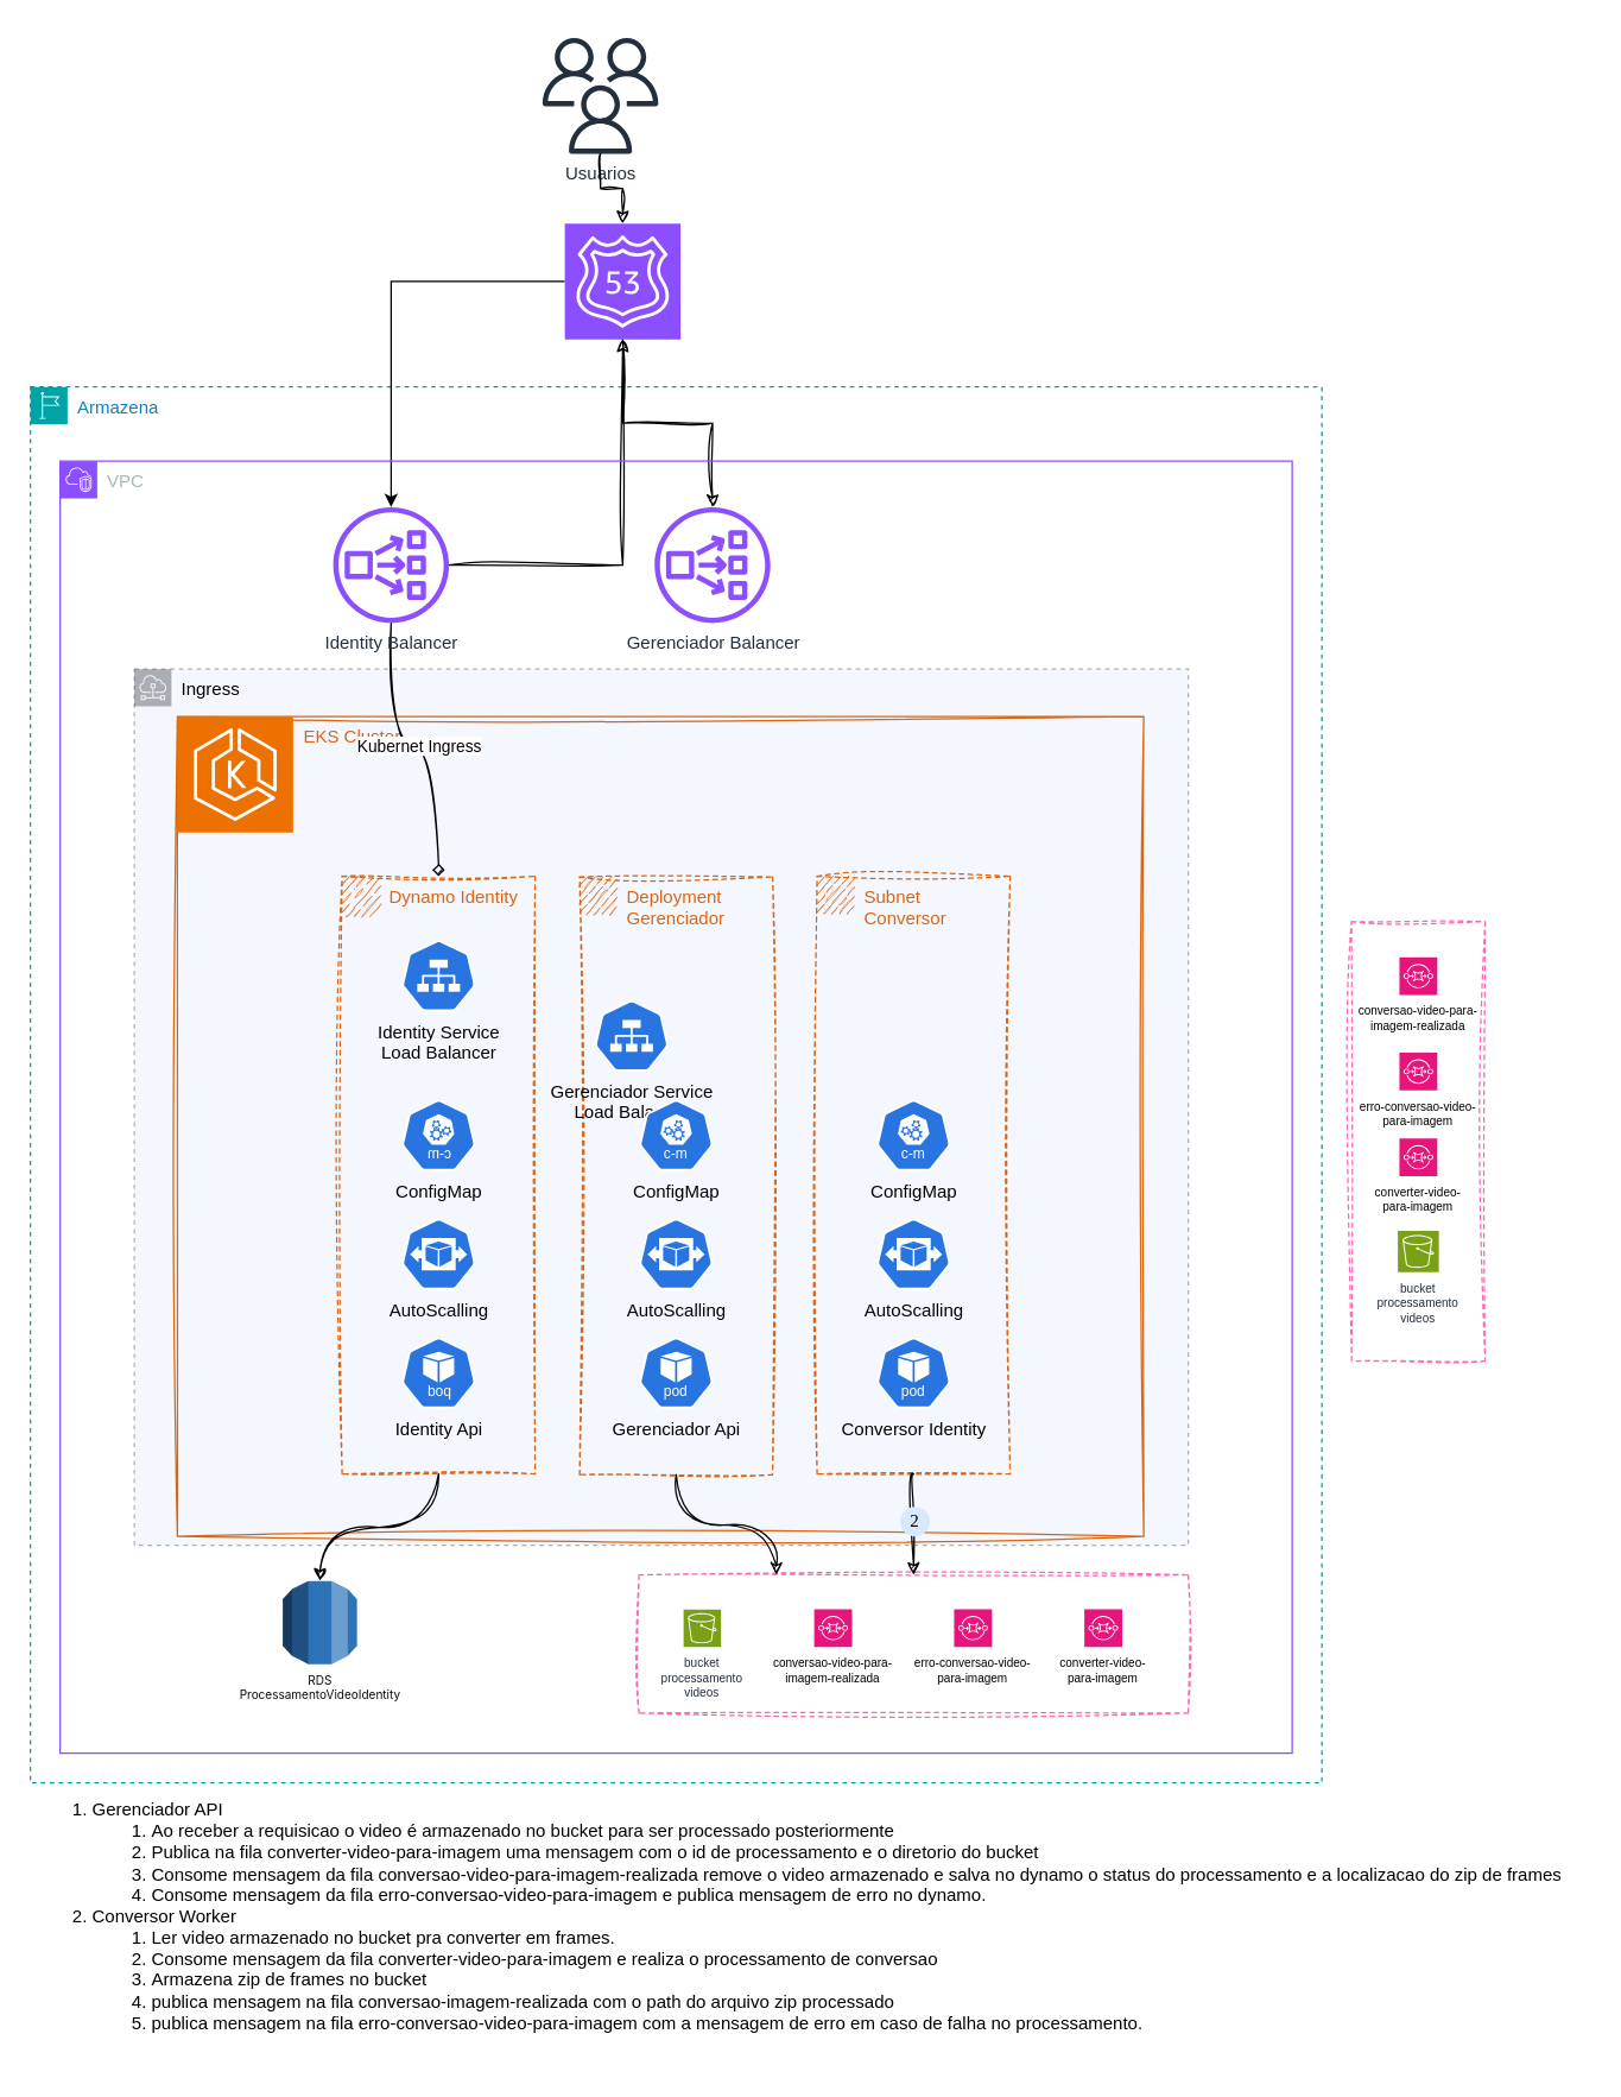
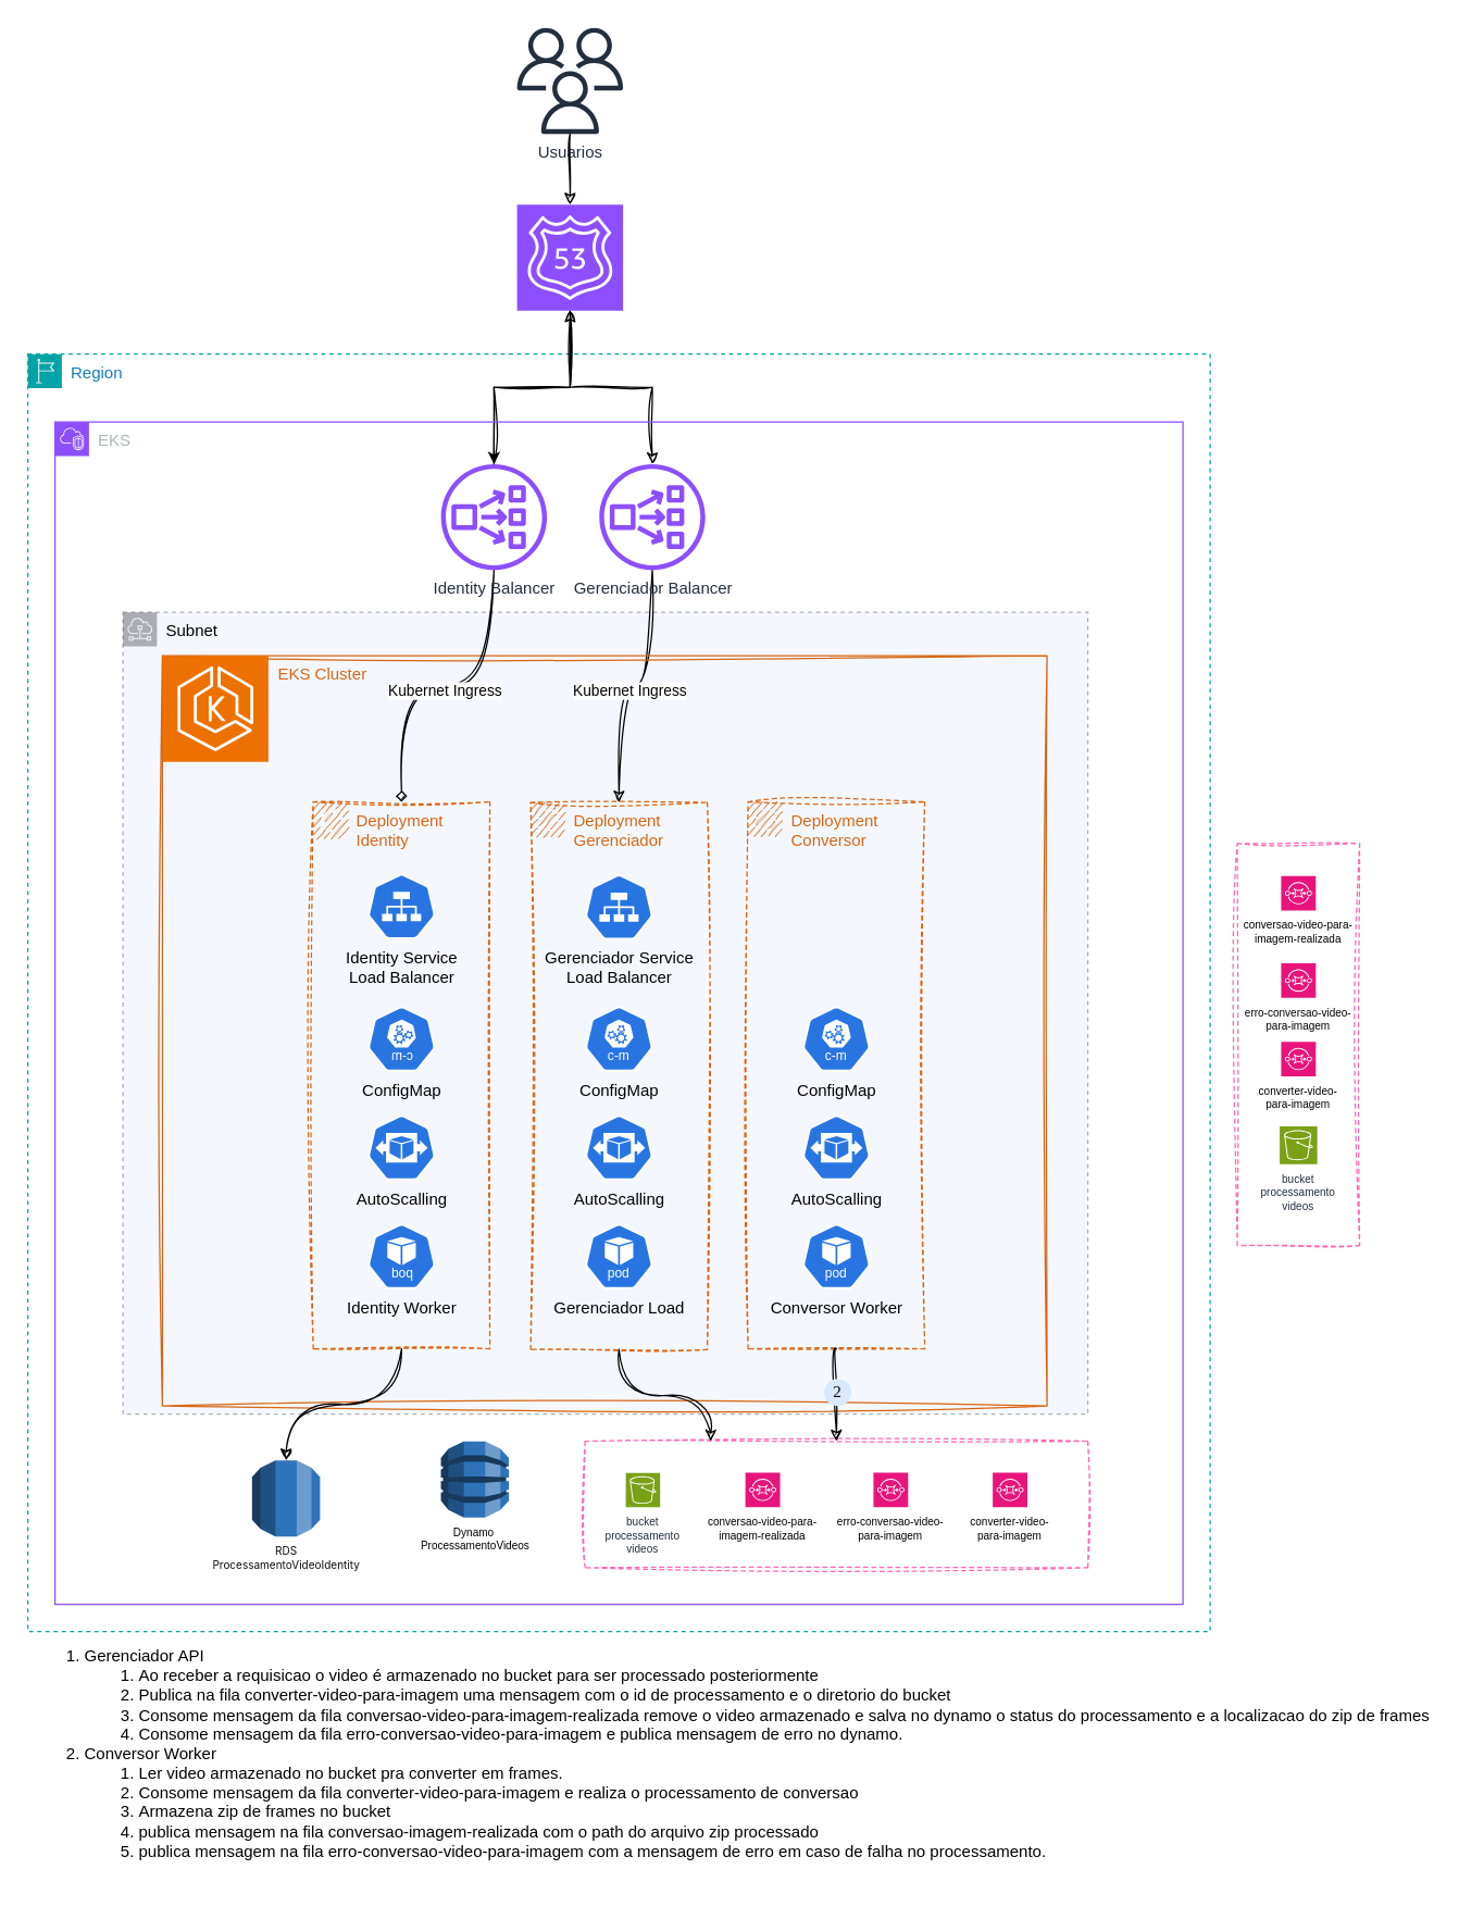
- <mxCell id="3" value="Usuarios" style="sketch=0;outlineConnect=0;fontColor=#232F3E;gradientColor=none;fillColor=#232F3D;strokeColor=none;dashed=0;verticalLabelPosition=bottom;verticalAlign=top;align=center;html=1;fontSize=12;fontStyle=0;aspect=fixed;pointerEvents=1;shape=mxgraph.aws4.users;" vertex="1" parent="2"><mxGeometry x="345" y="5" width="78" height="78" as="geometry" /></mxCell>
+ <mxCell id="3" value="Usuarios" style="sketch=0;outlineConnect=0;fontColor=#232F3E;gradientColor=none;fillColor=#232F3D;strokeColor=none;dashed=0;verticalLabelPosition=bottom;verticalAlign=top;align=center;html=1;fontSize=12;fontStyle=0;aspect=fixed;pointerEvents=1;shape=mxgraph.aws4.users;" vertex="1" parent="2"><mxGeometry x="360" width="78" height="78" as="geometry" /></mxCell>
- <mxCell id="4" value="Armazena" style="points=[[0,0],[0.25,0],[0.5,0],[0.75,0],[1,0],[1,0.25],[1,0.5],[1,0.75],[1,1],[0.75,1],[0.5,1],[0.25,1],[0,1],[0,0.75],[0,0.5],[0,0.25]];outlineConnect=0;gradientColor=none;html=1;whiteSpace=wrap;fontSize=12;fontStyle=0;container=0;pointerEvents=0;collapsible=0;recursiveResize=0;shape=mxgraph.aws4.group;grIcon=mxgraph.aws4.group_region;strokeColor=#00A4A6;fillColor=none;verticalAlign=top;align=left;spacingLeft=30;fontColor=#147EBA;dashed=1;" vertex="1" parent="2"><mxGeometry y="240" width="870" height="940" as="geometry" /></mxCell>
+ <mxCell id="4" value="Region" style="points=[[0,0],[0.25,0],[0.5,0],[0.75,0],[1,0],[1,0.25],[1,0.5],[1,0.75],[1,1],[0.75,1],[0.5,1],[0.25,1],[0,1],[0,0.75],[0,0.5],[0,0.25]];outlineConnect=0;gradientColor=none;html=1;whiteSpace=wrap;fontSize=12;fontStyle=0;container=0;pointerEvents=0;collapsible=0;recursiveResize=0;shape=mxgraph.aws4.group;grIcon=mxgraph.aws4.group_region;strokeColor=#00A4A6;fillColor=none;verticalAlign=top;align=left;spacingLeft=30;fontColor=#147EBA;dashed=1;" vertex="1" parent="2"><mxGeometry y="240" width="870" height="940" as="geometry" /></mxCell>
- <mxCell id="17" value="VPC" style="points=[[0,0],[0.25,0],[0.5,0],[0.75,0],[1,0],[1,0.25],[1,0.5],[1,0.75],[1,1],[0.75,1],[0.5,1],[0.25,1],[0,1],[0,0.75],[0,0.5],[0,0.25]];outlineConnect=0;gradientColor=none;html=1;whiteSpace=wrap;fontSize=12;fontStyle=0;container=1;pointerEvents=0;collapsible=0;recursiveResize=0;shape=mxgraph.aws4.group;grIcon=mxgraph.aws4.group_vpc2;strokeColor=#8C4FFF;fillColor=none;verticalAlign=top;align=left;spacingLeft=30;fontColor=#AAB7B8;dashed=0;" vertex="1" parent="2"><mxGeometry x="20" y="290" width="830" height="870" as="geometry" /></mxCell>
+ <mxCell id="17" value="EKS" style="points=[[0,0],[0.25,0],[0.5,0],[0.75,0],[1,0],[1,0.25],[1,0.5],[1,0.75],[1,1],[0.75,1],[0.5,1],[0.25,1],[0,1],[0,0.75],[0,0.5],[0,0.25]];outlineConnect=0;gradientColor=none;html=1;whiteSpace=wrap;fontSize=12;fontStyle=0;container=1;pointerEvents=0;collapsible=0;recursiveResize=0;shape=mxgraph.aws4.group;grIcon=mxgraph.aws4.group_vpc2;strokeColor=#8C4FFF;fillColor=none;verticalAlign=top;align=left;spacingLeft=30;fontColor=#AAB7B8;dashed=0;" vertex="1" parent="2"><mxGeometry x="20" y="290" width="830" height="870" as="geometry" /></mxCell>
- <mxCell id="39" value="Identity Balancer" style="sketch=0;outlineConnect=0;fontColor=#232F3E;gradientColor=none;fillColor=#8C4FFF;strokeColor=none;dashed=0;verticalLabelPosition=bottom;verticalAlign=top;align=center;html=1;fontSize=12;fontStyle=0;aspect=fixed;pointerEvents=1;shape=mxgraph.aws4.network_load_balancer;" vertex="1" parent="17"><mxGeometry x="184" y="31" width="78" height="78" as="geometry" /></mxCell>
+ <mxCell id="39" value="Identity Balancer" style="sketch=0;outlineConnect=0;fontColor=#232F3E;gradientColor=none;fillColor=#8C4FFF;strokeColor=none;dashed=0;verticalLabelPosition=bottom;verticalAlign=top;align=center;html=1;fontSize=12;fontStyle=0;aspect=fixed;pointerEvents=1;shape=mxgraph.aws4.network_load_balancer;" vertex="1" parent="17"><mxGeometry x="284" y="31" width="78" height="78" as="geometry" /></mxCell>
- <mxCell id="18" value="Ingress" style="outlineConnect=0;html=1;whiteSpace=wrap;fontSize=12;fontStyle=0;shape=mxgraph.aws4.group;grIcon=mxgraph.aws4.group_subnet;strokeColor=default;fillColor=#dae8fc;verticalAlign=top;align=left;spacingLeft=30;dashed=1;fillStyle=auto;opacity=30;" vertex="1" parent="17"><mxGeometry x="50" y="140" width="710" height="590" as="geometry" /></mxCell>
+ <mxCell id="18" value="Subnet" style="outlineConnect=0;html=1;whiteSpace=wrap;fontSize=12;fontStyle=0;shape=mxgraph.aws4.group;grIcon=mxgraph.aws4.group_subnet;strokeColor=default;fillColor=#dae8fc;verticalAlign=top;align=left;spacingLeft=30;dashed=1;fillStyle=auto;opacity=30;" vertex="1" parent="17"><mxGeometry x="50" y="140" width="710" height="590" as="geometry" /></mxCell>
+ <mxCell id="19" style="edgeStyle=orthogonalEdgeStyle;rounded=0;orthogonalLoop=1;jettySize=auto;html=1;entryX=0.5;entryY=0;entryDx=0;entryDy=0;curved=1;sketch=1;curveFitting=1;jiggle=2;" edge="1" parent="17" source="21" target="29"><mxGeometry relative="1" as="geometry" /></mxCell>
+ <mxCell id="20" value="Kubernet Ingress" style="edgeLabel;html=1;align=center;verticalAlign=middle;resizable=0;points=[];" vertex="1" connectable="0" parent="19"><mxGeometry x="0.054" y="3" relative="1" as="geometry"><mxPoint as="offset" /></mxGeometry></mxCell>
- <mxCell id="24" value="Dynamo Identity" style="points=[[0,0],[0.25,0],[0.5,0],[0.75,0],[1,0],[1,0.25],[1,0.5],[1,0.75],[1,1],[0.75,1],[0.5,1],[0.25,1],[0,1],[0,0.75],[0,0.5],[0,0.25]];outlineConnect=0;gradientColor=none;html=1;whiteSpace=wrap;fontSize=12;fontStyle=0;container=1;pointerEvents=0;collapsible=0;recursiveResize=0;shape=mxgraph.aws4.group;grIcon=mxgraph.aws4.group_ec2_instance_contents;strokeColor=#D86613;fillColor=none;verticalAlign=top;align=left;spacingLeft=30;fontColor=#D86613;dashed=1;sketch=1;curveFitting=1;jiggle=2;" vertex="1" parent="22"><mxGeometry x="111" y="107.5" width="130" height="402.5" as="geometry" /></mxCell>
+ <mxCell id="24" value="Deployment Identity" style="points=[[0,0],[0.25,0],[0.5,0],[0.75,0],[1,0],[1,0.25],[1,0.5],[1,0.75],[1,1],[0.75,1],[0.5,1],[0.25,1],[0,1],[0,0.75],[0,0.5],[0,0.25]];outlineConnect=0;gradientColor=none;html=1;whiteSpace=wrap;fontSize=12;fontStyle=0;container=1;pointerEvents=0;collapsible=0;recursiveResize=0;shape=mxgraph.aws4.group;grIcon=mxgraph.aws4.group_ec2_instance_contents;strokeColor=#D86613;fillColor=none;verticalAlign=top;align=left;spacingLeft=30;fontColor=#D86613;dashed=1;sketch=1;curveFitting=1;jiggle=2;" vertex="1" parent="22"><mxGeometry x="111" y="107.5" width="130" height="402.5" as="geometry" /></mxCell>
- <mxCell id="34" value="Subnet Conversor&amp;nbsp;" style="points=[[0,0],[0.25,0],[0.5,0],[0.75,0],[1,0],[1,0.25],[1,0.5],[1,0.75],[1,1],[0.75,1],[0.5,1],[0.25,1],[0,1],[0,0.75],[0,0.5],[0,0.25]];outlineConnect=0;gradientColor=none;html=1;whiteSpace=wrap;fontSize=12;fontStyle=0;container=1;pointerEvents=0;collapsible=0;recursiveResize=0;shape=mxgraph.aws4.group;grIcon=mxgraph.aws4.group_ec2_instance_contents;strokeColor=#D86613;fillColor=none;verticalAlign=top;align=left;spacingLeft=30;fontColor=#D86613;dashed=1;sketch=1;curveFitting=1;jiggle=2;" vertex="1" parent="22"><mxGeometry x="431" y="107.5" width="130" height="402.5" as="geometry" /></mxCell>
+ <mxCell id="34" value="Deployment Conversor&amp;nbsp;" style="points=[[0,0],[0.25,0],[0.5,0],[0.75,0],[1,0],[1,0.25],[1,0.5],[1,0.75],[1,1],[0.75,1],[0.5,1],[0.25,1],[0,1],[0,0.75],[0,0.5],[0,0.25]];outlineConnect=0;gradientColor=none;html=1;whiteSpace=wrap;fontSize=12;fontStyle=0;container=1;pointerEvents=0;collapsible=0;recursiveResize=0;shape=mxgraph.aws4.group;grIcon=mxgraph.aws4.group_ec2_instance_contents;strokeColor=#D86613;fillColor=none;verticalAlign=top;align=left;spacingLeft=30;fontColor=#D86613;dashed=1;sketch=1;curveFitting=1;jiggle=2;" vertex="1" parent="22"><mxGeometry x="431" y="107.5" width="130" height="402.5" as="geometry" /></mxCell>
- <mxCell id="27" value="Identity Service&lt;div&gt;Load Balancer&lt;/div&gt;" style="aspect=fixed;sketch=0;html=1;dashed=0;whitespace=wrap;verticalLabelPosition=bottom;verticalAlign=top;fillColor=#2875E2;strokeColor=#ffffff;points=[[0.005,0.63,0],[0.1,0.2,0],[0.9,0.2,0],[0.5,0,0],[0.995,0.63,0],[0.72,0.99,0],[0.5,1,0],[0.28,0.99,0]];shape=mxgraph.kubernetes.icon2;prIcon=svc;flipH=1;" vertex="1" parent="24"><mxGeometry x="40" y="43" width="50" height="48" as="geometry" /></mxCell>
+ <mxCell id="27" value="Identity Service&lt;div&gt;Load Balancer&lt;/div&gt;" style="aspect=fixed;sketch=0;html=1;dashed=0;whitespace=wrap;verticalLabelPosition=bottom;verticalAlign=top;fillColor=#2875E2;strokeColor=#ffffff;points=[[0.005,0.63,0],[0.1,0.2,0],[0.9,0.2,0],[0.5,0,0],[0.995,0.63,0],[0.72,0.99,0],[0.5,1,0],[0.28,0.99,0]];shape=mxgraph.kubernetes.icon2;prIcon=svc;flipH=1;" vertex="1" parent="24"><mxGeometry x="40" y="53" width="50" height="48" as="geometry" /></mxCell>
- <mxCell id="32" value="Gerenciador Service&lt;div&gt;Load Balancer&lt;/div&gt;" style="aspect=fixed;sketch=0;html=1;dashed=0;whitespace=wrap;verticalLabelPosition=bottom;verticalAlign=top;fillColor=#2875E2;strokeColor=#ffffff;points=[[0.005,0.63,0],[0.1,0.2,0],[0.9,0.2,0],[0.5,0,0],[0.995,0.63,0],[0.72,0.99,0],[0.5,1,0],[0.28,0.99,0]];shape=mxgraph.kubernetes.icon2;prIcon=svc" vertex="1" parent="29"><mxGeometry x="10" y="83" width="50" height="48" as="geometry" /></mxCell>
+ <mxCell id="32" value="Gerenciador Service&lt;div&gt;Load Balancer&lt;/div&gt;" style="aspect=fixed;sketch=0;html=1;dashed=0;whitespace=wrap;verticalLabelPosition=bottom;verticalAlign=top;fillColor=#2875E2;strokeColor=#ffffff;points=[[0.005,0.63,0],[0.1,0.2,0],[0.9,0.2,0],[0.5,0,0],[0.995,0.63,0],[0.72,0.99,0],[0.5,1,0],[0.28,0.99,0]];shape=mxgraph.kubernetes.icon2;prIcon=svc" vertex="1" parent="29"><mxGeometry x="40" y="53" width="50" height="48" as="geometry" /></mxCell>
- <mxCell id="26" value="Identity Api" style="aspect=fixed;sketch=0;html=1;dashed=0;whitespace=wrap;verticalLabelPosition=bottom;verticalAlign=top;fillColor=#2875E2;strokeColor=#ffffff;points=[[0.005,0.63,0],[0.1,0.2,0],[0.9,0.2,0],[0.5,0,0],[0.995,0.63,0],[0.72,0.99,0],[0.5,1,0],[0.28,0.99,0]];shape=mxgraph.kubernetes.icon2;kubernetesLabel=1;prIcon=pod;flipH=1;" vertex="1" parent="24"><mxGeometry x="40" y="310.5" width="50" height="48" as="geometry" /></mxCell>
+ <mxCell id="26" value="Identity Worker" style="aspect=fixed;sketch=0;html=1;dashed=0;whitespace=wrap;verticalLabelPosition=bottom;verticalAlign=top;fillColor=#2875E2;strokeColor=#ffffff;points=[[0.005,0.63,0],[0.1,0.2,0],[0.9,0.2,0],[0.5,0,0],[0.995,0.63,0],[0.72,0.99,0],[0.5,1,0],[0.28,0.99,0]];shape=mxgraph.kubernetes.icon2;kubernetesLabel=1;prIcon=pod;flipH=1;" vertex="1" parent="24"><mxGeometry x="40" y="310.5" width="50" height="48" as="geometry" /></mxCell>
- <mxCell id="31" value="Gerenciador Api" style="aspect=fixed;sketch=0;html=1;dashed=0;whitespace=wrap;verticalLabelPosition=bottom;verticalAlign=top;fillColor=#2875E2;strokeColor=#ffffff;points=[[0.005,0.63,0],[0.1,0.2,0],[0.9,0.2,0],[0.5,0,0],[0.995,0.63,0],[0.72,0.99,0],[0.5,1,0],[0.28,0.99,0]];shape=mxgraph.kubernetes.icon2;kubernetesLabel=1;prIcon=pod" vertex="1" parent="29"><mxGeometry x="40" y="310" width="50" height="48" as="geometry" /></mxCell>
+ <mxCell id="31" value="Gerenciador Load" style="aspect=fixed;sketch=0;html=1;dashed=0;whitespace=wrap;verticalLabelPosition=bottom;verticalAlign=top;fillColor=#2875E2;strokeColor=#ffffff;points=[[0.005,0.63,0],[0.1,0.2,0],[0.9,0.2,0],[0.5,0,0],[0.995,0.63,0],[0.72,0.99,0],[0.5,1,0],[0.28,0.99,0]];shape=mxgraph.kubernetes.icon2;kubernetesLabel=1;prIcon=pod" vertex="1" parent="29"><mxGeometry x="40" y="310" width="50" height="48" as="geometry" /></mxCell>
- <mxCell id="35" value="Conversor Identity" style="aspect=fixed;sketch=0;html=1;dashed=0;whitespace=wrap;verticalLabelPosition=bottom;verticalAlign=top;fillColor=#2875E2;strokeColor=#ffffff;points=[[0.005,0.63,0],[0.1,0.2,0],[0.9,0.2,0],[0.5,0,0],[0.995,0.63,0],[0.72,0.99,0],[0.5,1,0],[0.28,0.99,0]];shape=mxgraph.kubernetes.icon2;kubernetesLabel=1;prIcon=pod" vertex="1" parent="34"><mxGeometry x="40" y="310.5" width="50" height="48" as="geometry" /></mxCell>
+ <mxCell id="35" value="Conversor Worker" style="aspect=fixed;sketch=0;html=1;dashed=0;whitespace=wrap;verticalLabelPosition=bottom;verticalAlign=top;fillColor=#2875E2;strokeColor=#ffffff;points=[[0.005,0.63,0],[0.1,0.2,0],[0.9,0.2,0],[0.5,0,0],[0.995,0.63,0],[0.72,0.99,0],[0.5,1,0],[0.28,0.99,0]];shape=mxgraph.kubernetes.icon2;kubernetesLabel=1;prIcon=pod" vertex="1" parent="34"><mxGeometry x="40" y="310.5" width="50" height="48" as="geometry" /></mxCell>
+ <mxCell id="41" value="Dynamo&amp;nbsp;&lt;div&gt;ProcessamentoVideos&lt;/div&gt;" style="outlineConnect=0;dashed=0;verticalLabelPosition=bottom;verticalAlign=top;align=center;html=1;shape=mxgraph.aws3.dynamo_db;fillColor=#2E73B8;gradientColor=none;fontSize=8;" vertex="1" parent="17"><mxGeometry x="284" y="750" width="50" height="56" as="geometry" /></mxCell>
- <mxCell id="40" value="&lt;div&gt;&lt;span style=&quot;color: rgb(12, 12, 14); font-family: -apple-system, &amp;quot;system-ui&amp;quot;, &amp;quot;Segoe UI&amp;quot;, Helvetica, Arial, sans-serif, &amp;quot;Apple Color Emoji&amp;quot;, &amp;quot;Segoe UI Emoji&amp;quot;, &amp;quot;Segoe UI Symbol&amp;quot;; text-align: left; text-wrap-mode: wrap; background-color: rgb(255, 255, 255);&quot;&gt;RDS&lt;/span&gt;&lt;/div&gt;&lt;span style=&quot;color: rgb(12, 12, 14); font-family: -apple-system, &amp;quot;system-ui&amp;quot;, &amp;quot;Segoe UI&amp;quot;, Helvetica, Arial, sans-serif, &amp;quot;Apple Color Emoji&amp;quot;, &amp;quot;Segoe UI Emoji&amp;quot;, &amp;quot;Segoe UI Symbol&amp;quot;; text-align: left; text-wrap-mode: wrap; background-color: rgb(255, 255, 255);&quot;&gt;ProcessamentoVideoIdentity&lt;/span&gt;" style="outlineConnect=0;dashed=0;verticalLabelPosition=bottom;verticalAlign=top;align=center;html=1;shape=mxgraph.aws3.rds;fillColor=#2E73B8;gradientColor=none;fontSize=8;" vertex="1" parent="17"><mxGeometry x="150" y="754" width="50" height="56" as="geometry" /></mxCell>
+ <mxCell id="40" value="&lt;div&gt;&lt;span style=&quot;color: rgb(12, 12, 14); font-family: -apple-system, &amp;quot;system-ui&amp;quot;, &amp;quot;Segoe UI&amp;quot;, Helvetica, Arial, sans-serif, &amp;quot;Apple Color Emoji&amp;quot;, &amp;quot;Segoe UI Emoji&amp;quot;, &amp;quot;Segoe UI Symbol&amp;quot;; text-align: left; text-wrap-mode: wrap; background-color: rgb(255, 255, 255);&quot;&gt;RDS&lt;/span&gt;&lt;/div&gt;&lt;span style=&quot;color: rgb(12, 12, 14); font-family: -apple-system, &amp;quot;system-ui&amp;quot;, &amp;quot;Segoe UI&amp;quot;, Helvetica, Arial, sans-serif, &amp;quot;Apple Color Emoji&amp;quot;, &amp;quot;Segoe UI Emoji&amp;quot;, &amp;quot;Segoe UI Symbol&amp;quot;; text-align: left; text-wrap-mode: wrap; background-color: rgb(255, 255, 255);&quot;&gt;ProcessamentoVideoIdentity&lt;/span&gt;" style="outlineConnect=0;dashed=0;verticalLabelPosition=bottom;verticalAlign=top;align=center;html=1;shape=mxgraph.aws3.rds;fillColor=#2E73B8;gradientColor=none;fontSize=8;" vertex="1" parent="17"><mxGeometry x="145" y="764" width="50" height="56" as="geometry" /></mxCell>
